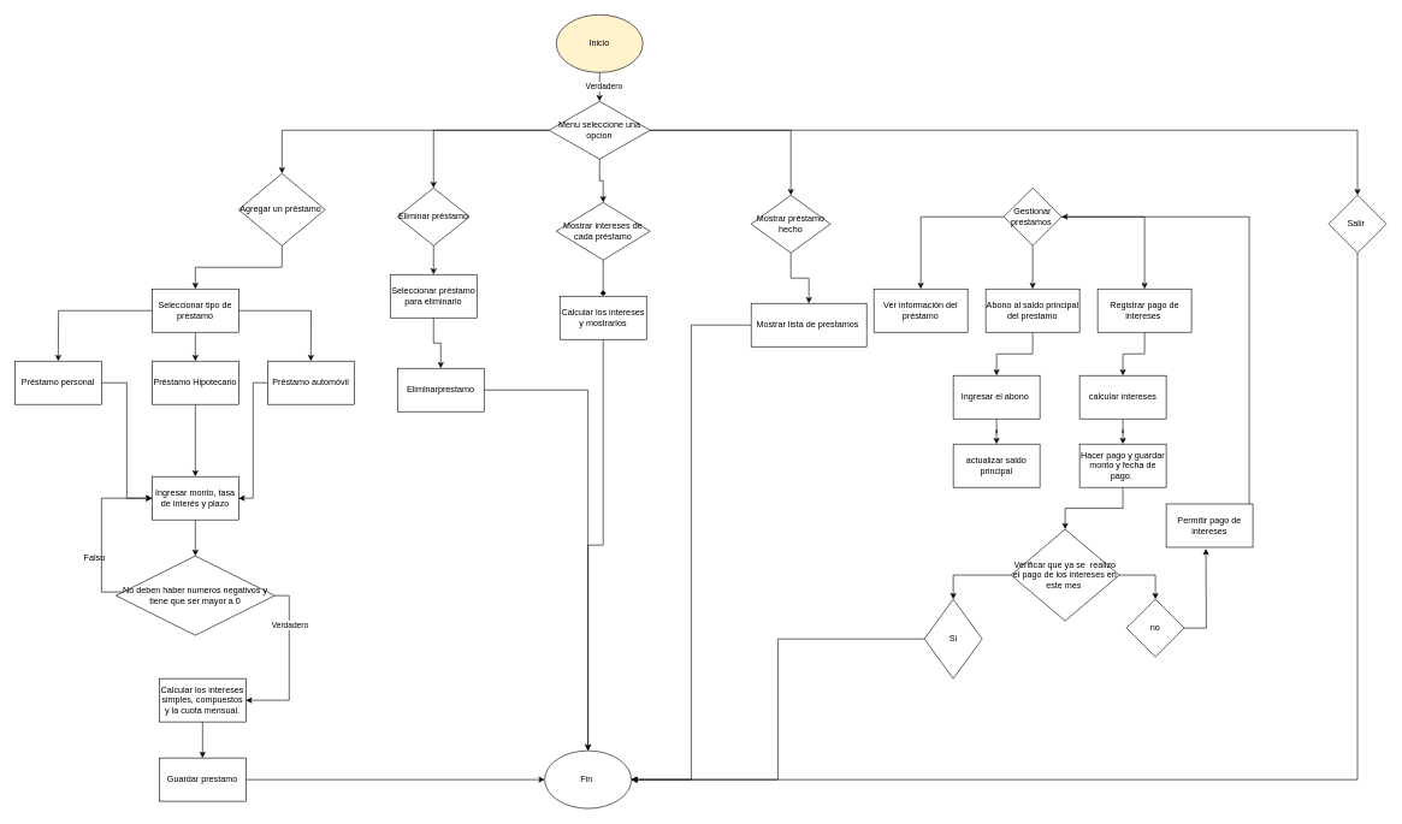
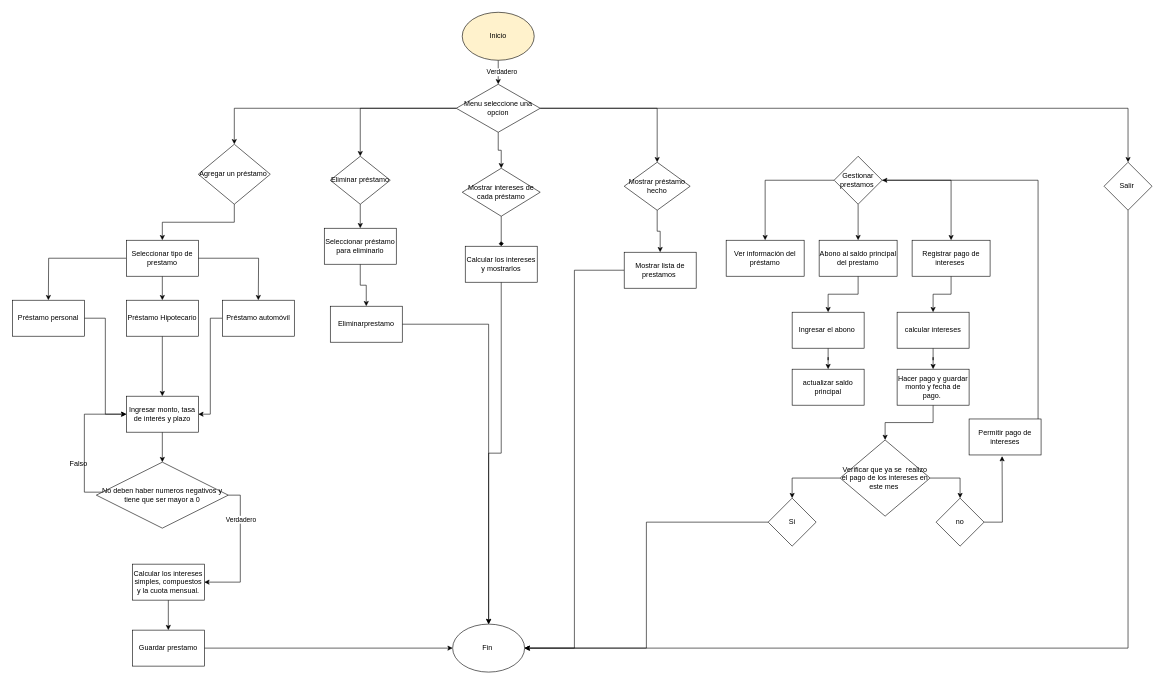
- <mxCell id="51" value="Mostrar lista de prestamos&amp;nbsp;" style="rounded=0;whiteSpace=wrap;html=1;" vertex="1" parent="1"><mxGeometry x="1040" y="420" width="160" height="60" as="geometry" /></mxCell>
+ <mxCell id="51" value="Mostrar lista de prestamos&amp;nbsp;" style="rounded=0;whiteSpace=wrap;html=1;" vertex="1" parent="1"><mxGeometry x="1040" y="420" width="120" height="60" as="geometry" /></mxCell>
- <mxCell id="68" value="Si" style="rhombus;whiteSpace=wrap;html=1;" vertex="1" parent="1"><mxGeometry x="1280" y="830" width="80" height="110" as="geometry" /></mxCell>
+ <mxCell id="68" value="Si" style="rhombus;whiteSpace=wrap;html=1;" vertex="1" parent="1"><mxGeometry x="1280" y="830" width="80" height="80" as="geometry" /></mxCell>
